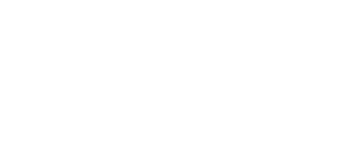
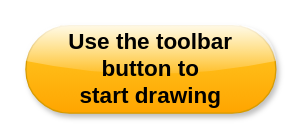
+ <mxCell id="2" value="&lt;div&gt;Use the toolbar &lt;br&gt;&lt;/div&gt;&lt;div&gt;button to&lt;br&gt;&lt;/div&gt;&lt;div&gt;start drawing&lt;br&gt;&lt;/div&gt;" style="whiteSpace=wrap;html=1;fontFamily=Helvetica;fontSize=18;fontStyle=1;rounded=1;arcSize=50;fontColor=#000000;orange;glass=1;" parent="1" vertex="1"><mxGeometry x="20" y="20" width="200" height="70" as="geometry" /></mxCell>
